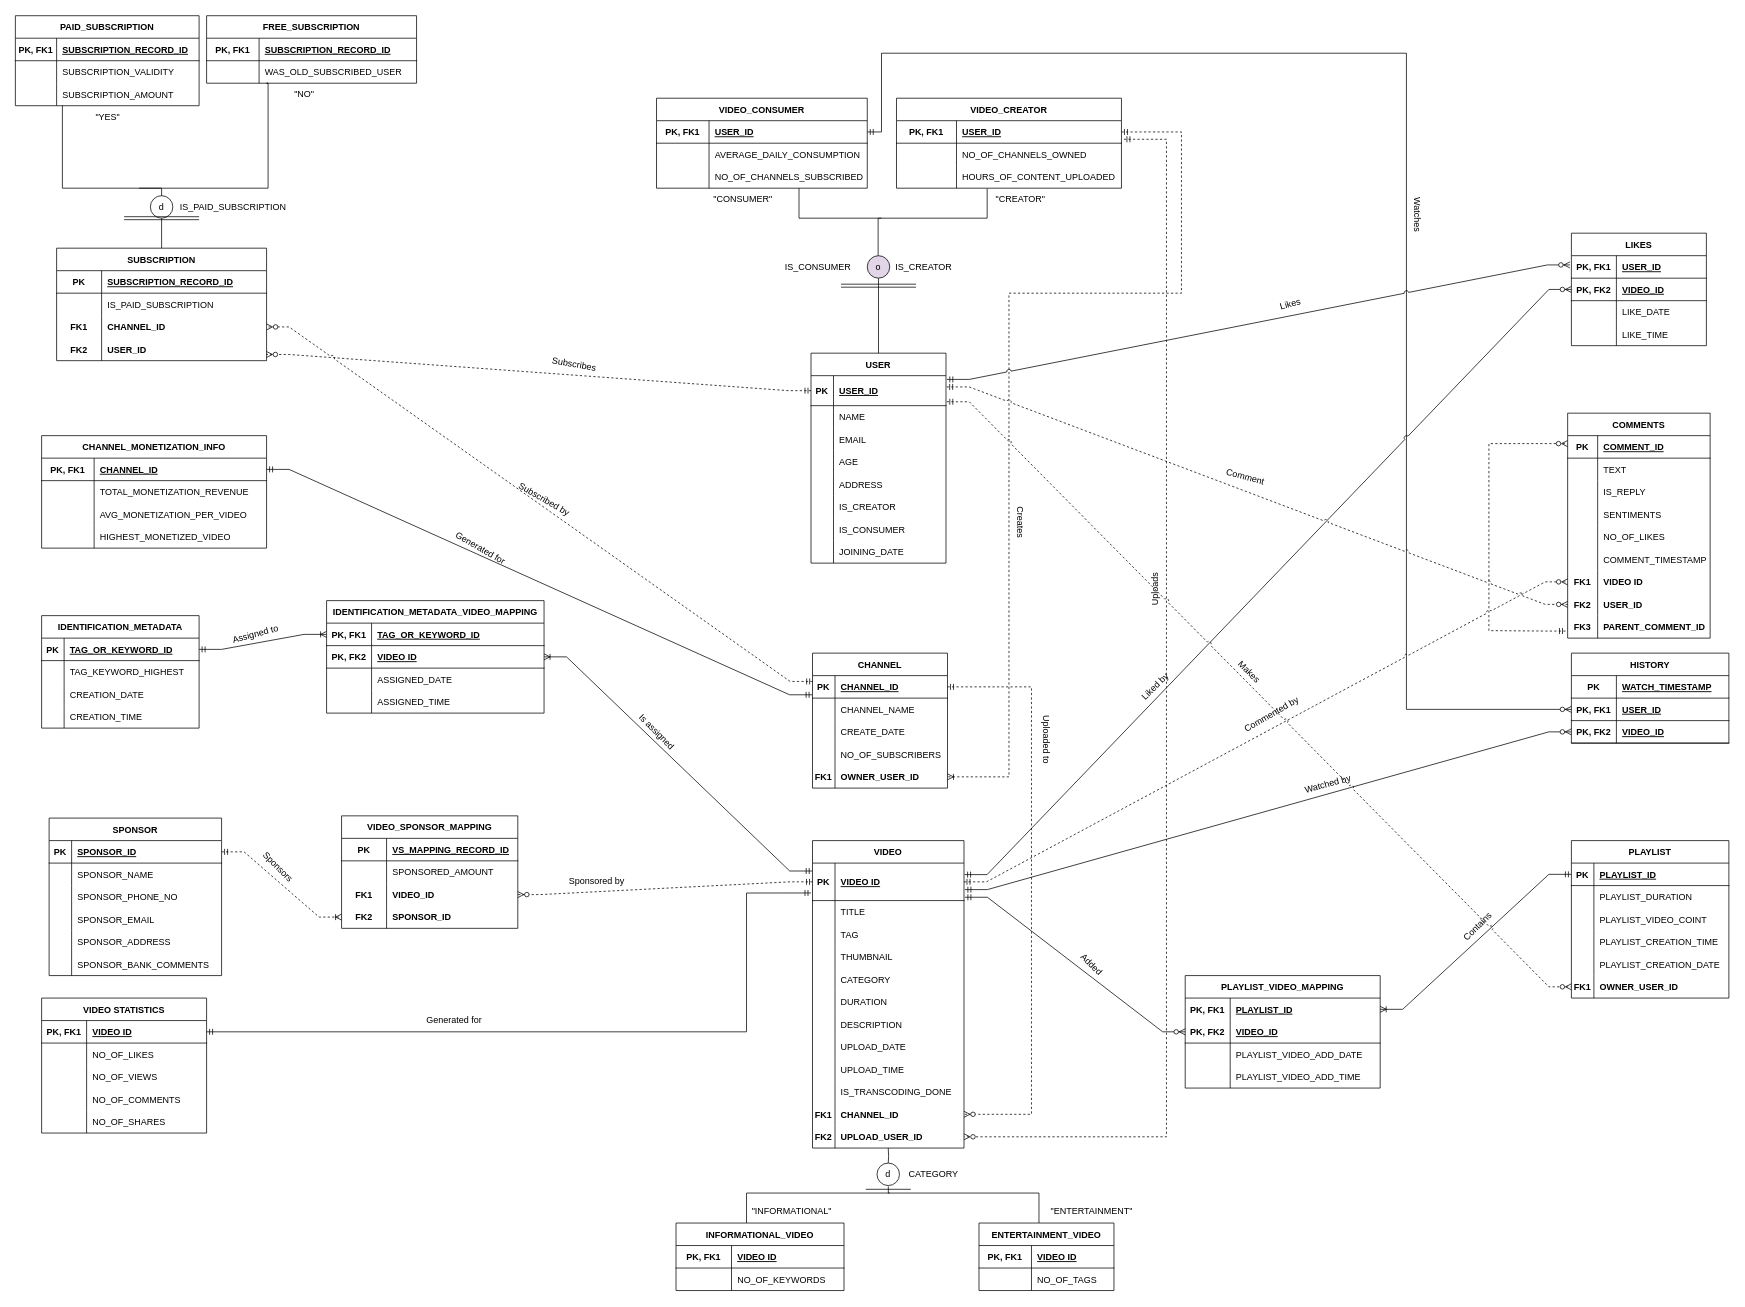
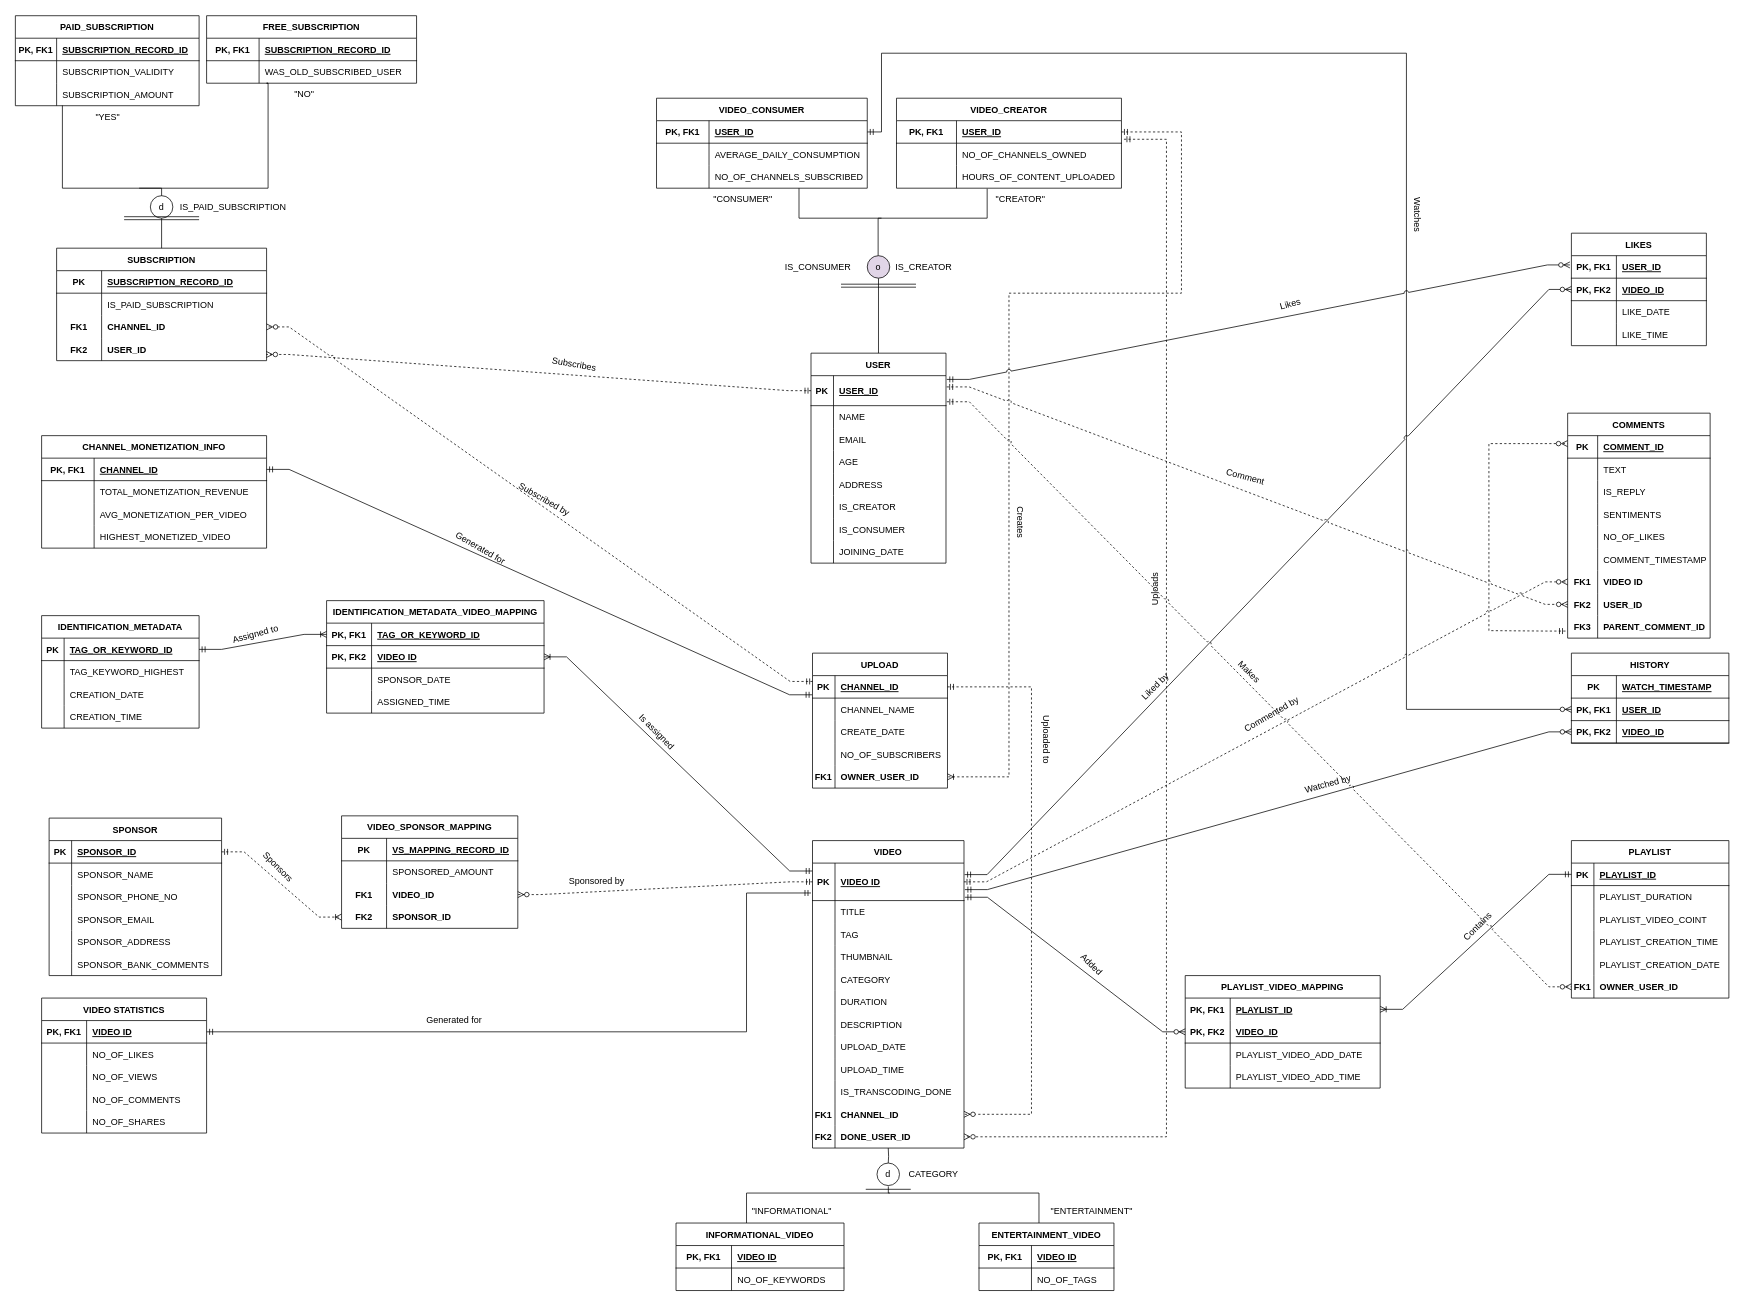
- <mxCell id="64" value="CHANNEL" style="shape=table;startSize=30;container=1;collapsible=1;childLayout=tableLayout;fixedRows=1;rowLines=0;fontStyle=1;align=center;resizeLast=1;" parent="1" vertex="1"><mxGeometry x="1083" y="870" width="180" height="180" as="geometry" /></mxCell>
+ <mxCell id="64" value="UPLOAD" style="shape=table;startSize=30;container=1;collapsible=1;childLayout=tableLayout;fixedRows=1;rowLines=0;fontStyle=1;align=center;resizeLast=1;" parent="1" vertex="1"><mxGeometry x="1083" y="870" width="180" height="180" as="geometry" /></mxCell>
- <mxCell id="115" value="ASSIGNED_DATE" style="shape=partialRectangle;connectable=0;fillColor=none;top=0;left=0;bottom=0;right=0;align=left;spacingLeft=6;overflow=hidden;" parent="113" vertex="1"><mxGeometry x="60" width="230" height="30" as="geometry"><mxRectangle width="230" height="30" as="alternateBounds" /></mxGeometry></mxCell>
+ <mxCell id="115" value="SPONSOR_DATE" style="shape=partialRectangle;connectable=0;fillColor=none;top=0;left=0;bottom=0;right=0;align=left;spacingLeft=6;overflow=hidden;" parent="113" vertex="1"><mxGeometry x="60" width="230" height="30" as="geometry"><mxRectangle width="230" height="30" as="alternateBounds" /></mxGeometry></mxCell>
- <mxCell id="63" value="UPLOAD_USER_ID" style="shape=partialRectangle;connectable=0;fillColor=none;top=0;left=0;bottom=0;right=0;align=left;spacingLeft=6;overflow=hidden;fontStyle=1" parent="61" vertex="1"><mxGeometry x="30" width="172" height="30" as="geometry"><mxRectangle width="172" height="30" as="alternateBounds" /></mxGeometry></mxCell>
+ <mxCell id="63" value="DONE_USER_ID" style="shape=partialRectangle;connectable=0;fillColor=none;top=0;left=0;bottom=0;right=0;align=left;spacingLeft=6;overflow=hidden;fontStyle=1" parent="61" vertex="1"><mxGeometry x="30" width="172" height="30" as="geometry"><mxRectangle width="172" height="30" as="alternateBounds" /></mxGeometry></mxCell>
